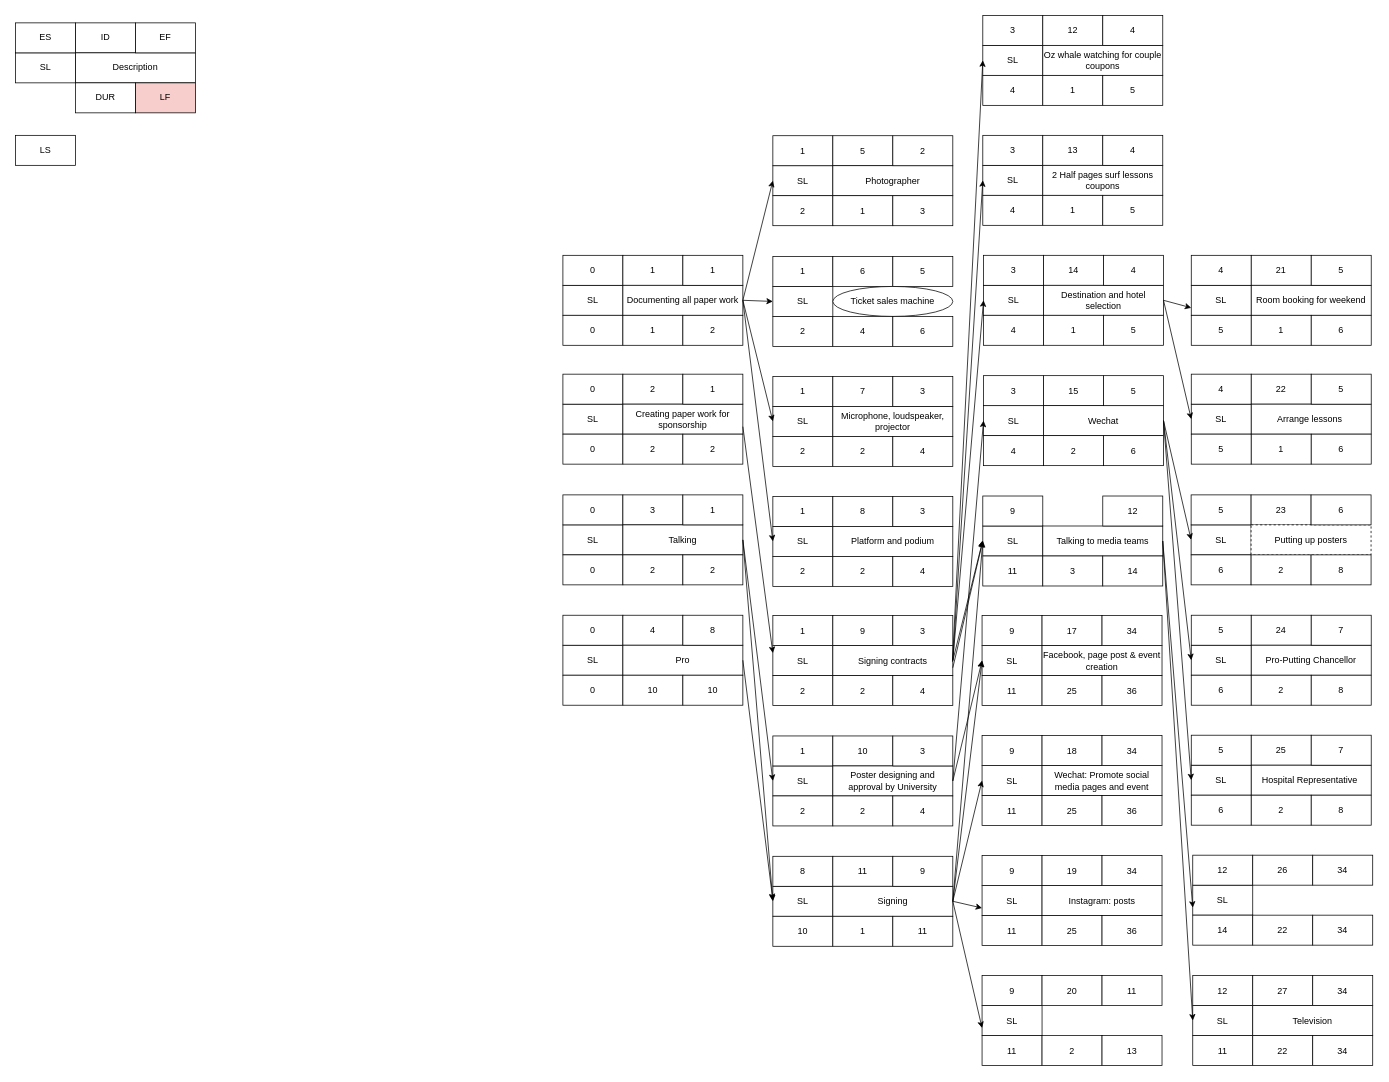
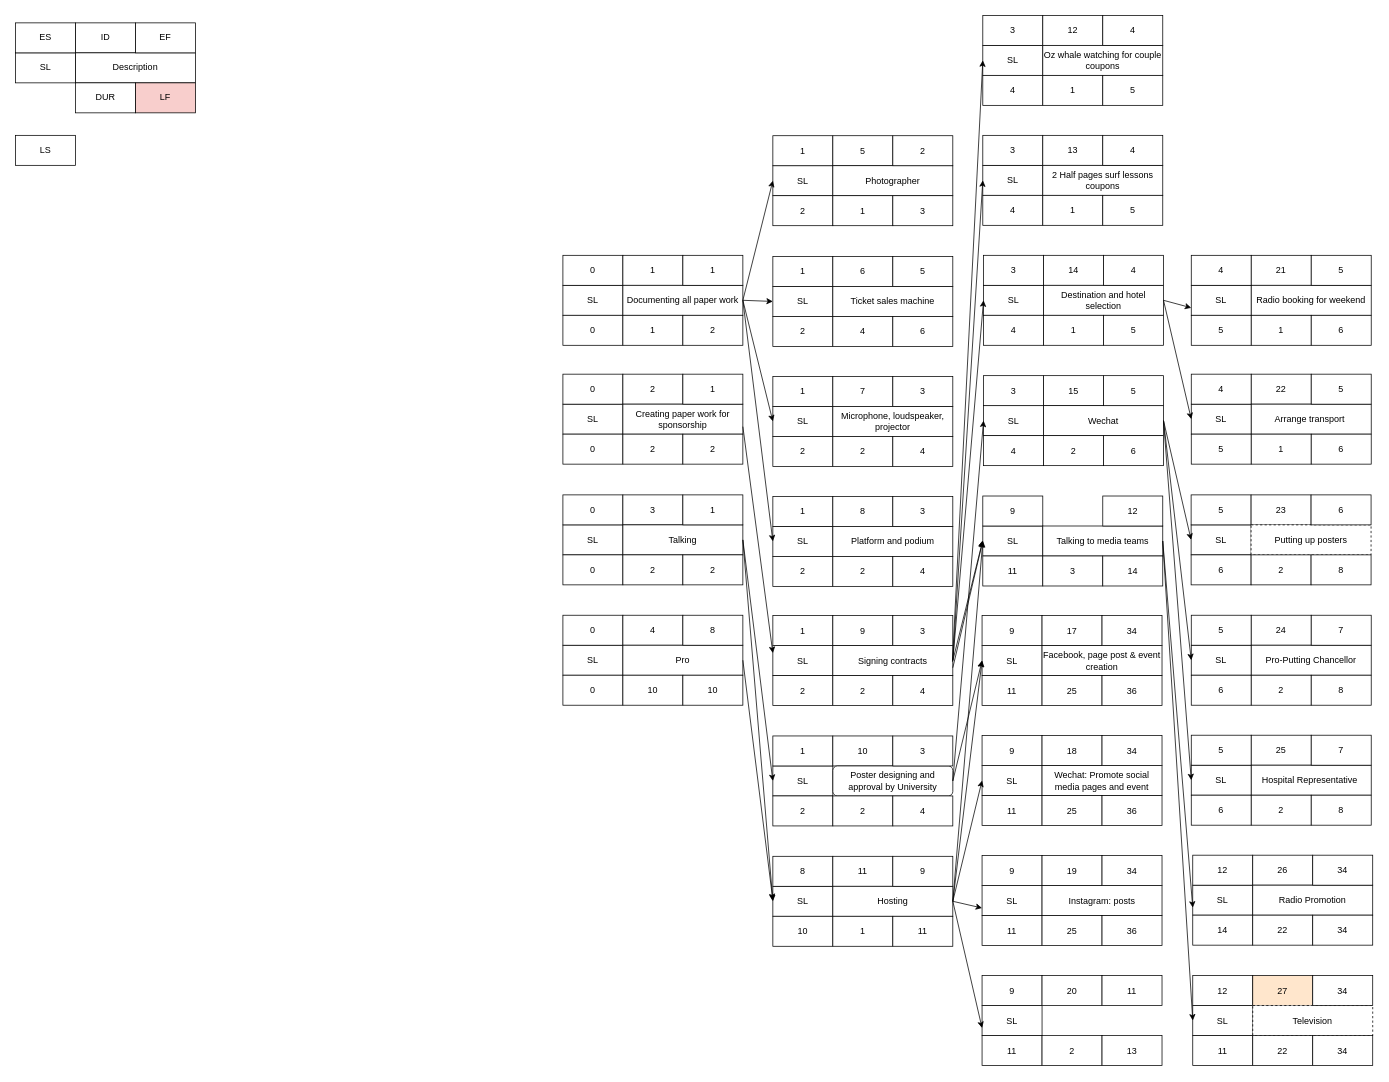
- <mxCell id="199" value="Room booking for weekend" style="rounded=0;whiteSpace=wrap;html=1;" vertex="1" parent="1"><mxGeometry x="1668" y="380" width="160" height="40" as="geometry" /></mxCell>
+ <mxCell id="199" value="Radio booking for weekend" style="rounded=0;whiteSpace=wrap;html=1;" vertex="1" parent="1"><mxGeometry x="1668" y="380" width="160" height="40" as="geometry" /></mxCell>
- <mxCell id="156" value="Ticket sales machine" style="ellipse;whiteSpace=wrap;html=1;" vertex="1" parent="1"><mxGeometry x="1110" y="381.5" width="160" height="40" as="geometry" /></mxCell>
+ <mxCell id="156" value="Ticket sales machine" style="rounded=0;whiteSpace=wrap;html=1;" vertex="1" parent="1"><mxGeometry x="1110" y="381.5" width="160" height="40" as="geometry" /></mxCell>
- <mxCell id="207" value="Arrange lessons&amp;nbsp;" style="rounded=0;whiteSpace=wrap;html=1;" vertex="1" parent="1"><mxGeometry x="1668" y="538.5" width="160" height="40" as="geometry" /></mxCell>
+ <mxCell id="207" value="Arrange transport&amp;nbsp;" style="rounded=0;whiteSpace=wrap;html=1;" vertex="1" parent="1"><mxGeometry x="1668" y="538.5" width="160" height="40" as="geometry" /></mxCell>
- <mxCell id="38" value="Poster designing and approval by University" style="rounded=0;whiteSpace=wrap;html=1;" vertex="1" parent="1"><mxGeometry x="1110" y="1021" width="160" height="40" as="geometry" /></mxCell>
+ <mxCell id="38" value="Poster designing and approval by University" style="whiteSpace=wrap;html=1;rounded=1;" vertex="1" parent="1"><mxGeometry x="1110" y="1021" width="160" height="40" as="geometry" /></mxCell>
+ <mxCell id="90" value="Radio Promotion" style="rounded=0;whiteSpace=wrap;html=1;" vertex="1" parent="1"><mxGeometry x="1670" y="1180" width="160" height="40" as="geometry" /></mxCell>
- <mxCell id="30" value="Signing" style="rounded=0;whiteSpace=wrap;html=1;" vertex="1" parent="1"><mxGeometry x="1110" y="1181.5" width="160" height="40" as="geometry" /></mxCell>
+ <mxCell id="30" value="Hosting" style="rounded=0;whiteSpace=wrap;html=1;" vertex="1" parent="1"><mxGeometry x="1110" y="1181.5" width="160" height="40" as="geometry" /></mxCell>
- <mxCell id="123" value="27" style="rounded=0;whiteSpace=wrap;html=1;" vertex="1" parent="1"><mxGeometry x="1670" y="1300.5" width="80" height="40" as="geometry" /></mxCell>
+ <mxCell id="123" value="27" style="rounded=0;whiteSpace=wrap;html=1;fillColor=#ffe6cc;" vertex="1" parent="1"><mxGeometry x="1670" y="1300.5" width="80" height="40" as="geometry" /></mxCell>
- <mxCell id="124" value="Television" style="rounded=0;whiteSpace=wrap;html=1;" vertex="1" parent="1"><mxGeometry x="1670" y="1340.5" width="160" height="40" as="geometry" /></mxCell>
+ <mxCell id="124" value="Television" style="rounded=0;whiteSpace=wrap;html=1;dashed=1;" vertex="1" parent="1"><mxGeometry x="1670" y="1340.5" width="160" height="40" as="geometry" /></mxCell>
